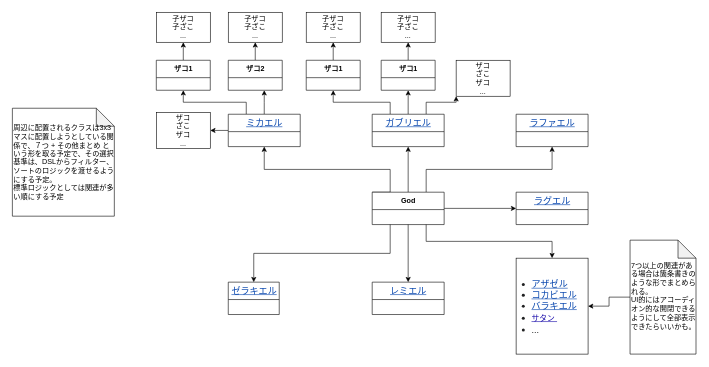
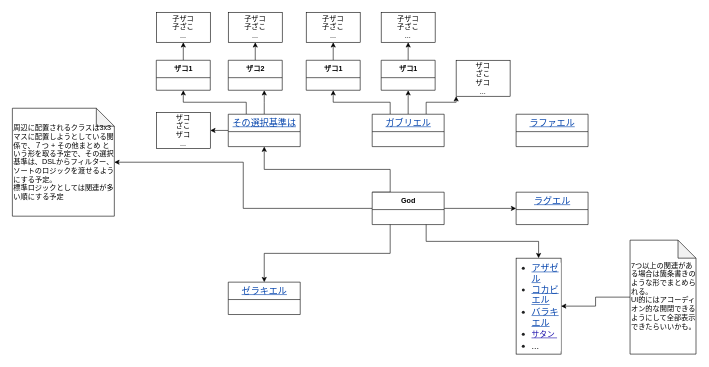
- <mxCell id="19" value="&lt;a href=&quot;https://ja.wikipedia.org/wiki/%E3%83%9F%E3%82%AB%E3%82%A8%E3%83%AB&quot; title=&quot;ミカエル&quot; style=&quot;color: rgb(6 , 69 , 173) ; background-image: none ; font-family: sans-serif ; font-size: 15.104px ; font-weight: 400&quot;&gt;ミカエル&lt;/a&gt;" style="swimlane;fontStyle=1;align=center;verticalAlign=middle;childLayout=stackLayout;horizontal=1;startSize=29;horizontalStack=0;resizeParent=1;resizeParentMax=0;resizeLast=0;collapsible=0;marginBottom=0;html=1;" vertex="1" parent="1"><mxGeometry x="380" y="190" width="120" height="54" as="geometry" /></mxCell>
+ <mxCell id="19" value="&lt;a href=&quot;https://ja.wikipedia.org/wiki/%E3%83%9F%E3%82%AB%E3%82%A8%E3%83%AB&quot; title=&quot;ミカエル&quot; style=&quot;color: rgb(6 , 69 , 173) ; background-image: none ; font-family: sans-serif ; font-size: 15.104px ; font-weight: 400&quot;&gt;その選択基準は&lt;/a&gt;" style="swimlane;fontStyle=1;align=center;verticalAlign=middle;childLayout=stackLayout;horizontal=1;startSize=29;horizontalStack=0;resizeParent=1;resizeParentMax=0;resizeLast=0;collapsible=0;marginBottom=0;html=1;" vertex="1" parent="1"><mxGeometry x="380" y="190" width="120" height="54" as="geometry" /></mxCell>
- <mxCell id="3" style="edgeStyle=orthogonalEdgeStyle;rounded=0;orthogonalLoop=1;jettySize=auto;html=1;entryX=0.5;entryY=1;entryDx=0;entryDy=0;" parent="1" source="9" target="13" edge="1"><mxGeometry relative="1" as="geometry" /></mxCell>
+ <mxCell id="3" style="edgeStyle=orthogonalEdgeStyle;rounded=0;orthogonalLoop=1;jettySize=auto;html=1;" parent="1" source="9" target="27" edge="1"><mxGeometry relative="1" as="geometry" /></mxCell>
- <mxCell id="6" style="edgeStyle=orthogonalEdgeStyle;rounded=0;orthogonalLoop=1;jettySize=auto;html=1;exitX=0.75;exitY=0;exitDx=0;exitDy=0;entryX=0.5;entryY=1;entryDx=0;entryDy=0;" edge="1" parent="1" source="9" target="20"><mxGeometry relative="1" as="geometry" /></mxCell>
- <mxCell id="4" style="edgeStyle=orthogonalEdgeStyle;rounded=0;orthogonalLoop=1;jettySize=auto;html=1;" parent="1" source="9" target="14" edge="1"><mxGeometry relative="1" as="geometry" /></mxCell>
- <mxCell id="21" value="&lt;a href=&quot;https://ja.wikipedia.org/wiki/%E3%82%B5%E3%83%AA%E3%82%A8%E3%83%AB&quot; title=&quot;サリエル&quot; style=&quot;color: rgb(6 , 69 , 173) ; background-image: none ; font-family: sans-serif ; font-size: 15.104px ; font-weight: 400&quot;&gt;ゼラキエル&lt;/a&gt;" style="swimlane;fontStyle=1;align=center;verticalAlign=middle;childLayout=stackLayout;horizontal=1;startSize=29;horizontalStack=0;resizeParent=1;resizeParentMax=0;resizeLast=0;collapsible=0;marginBottom=0;html=1;" vertex="1" parent="1"><mxGeometry x="380" y="470" width="85" height="54" as="geometry" /></mxCell>
+ <mxCell id="21" value="&lt;a href=&quot;https://ja.wikipedia.org/wiki/%E3%82%B5%E3%83%AA%E3%82%A8%E3%83%AB&quot; title=&quot;サリエル&quot; style=&quot;color: rgb(6 , 69 , 173) ; background-image: none ; font-family: sans-serif ; font-size: 15.104px ; font-weight: 400&quot;&gt;ゼラキエル&lt;/a&gt;" style="swimlane;fontStyle=1;align=center;verticalAlign=middle;childLayout=stackLayout;horizontal=1;startSize=29;horizontalStack=0;resizeParent=1;resizeParentMax=0;resizeLast=0;collapsible=0;marginBottom=0;html=1;" vertex="1" parent="1"><mxGeometry x="380" y="470" width="120" height="54" as="geometry" /></mxCell>
- <mxCell id="14" value="&lt;a href=&quot;https://ja.wikipedia.org/wiki/%E3%83%A9%E3%83%9F%E3%82%A8%E3%83%AB&quot; title=&quot;&quot; style=&quot;color: rgb(6 , 69 , 173) ; background-image: none ; font-family: sans-serif ; font-size: 15.104px ; font-weight: 400&quot;&gt;レミエル&lt;/a&gt;" style="swimlane;fontStyle=1;align=center;verticalAlign=middle;childLayout=stackLayout;horizontal=1;startSize=29;horizontalStack=0;resizeParent=1;resizeParentMax=0;resizeLast=0;collapsible=0;marginBottom=0;html=1;" parent="1" vertex="1"><mxGeometry x="620" y="470" width="120" height="54" as="geometry" /></mxCell>
- <mxCell id="22" value="&lt;ul style=&quot;list-style-image: url(&amp;#34;/w/skins/Vector/resources/common/images/bullet-icon.svg?d4515&amp;#34;) ; margin: 0.3em 0px 0px 1.6em ; padding: 0px ; color: rgb(32 , 33 , 34) ; font-family: sans-serif ; font-size: 15.104px ; background-color: rgb(255 , 255 , 255)&quot;&gt;&lt;li&gt;&lt;a href=&quot;https://ja.wikipedia.org/wiki/%E3%82%A2%E3%82%B6%E3%82%BC%E3%83%AB&quot; title=&quot;アザゼル&quot; style=&quot;background: none ; font-family: sans-serif ; font-size: 15.104px ; color: rgb(6 , 69 , 173)&quot;&gt;アザゼル&lt;/a&gt;&lt;/li&gt;&lt;li&gt;&lt;a href=&quot;https://ja.wikipedia.org/wiki/%E3%82%B3%E3%82%AB%E3%83%93%E3%82%A8%E3%83%AB&quot; title=&quot;コカビエル&quot; style=&quot;background: none ; font-family: sans-serif ; font-size: 15.104px ; color: rgb(6 , 69 , 173)&quot;&gt;コカビエル&lt;/a&gt;&lt;/li&gt;&lt;li style=&quot;margin-bottom: 0.1em&quot;&gt;&lt;a href=&quot;https://ja.wikipedia.org/wiki/%E3%83%90%E3%83%A9%E3%82%AD%E3%82%A8%E3%83%AB&quot; title=&quot;バラキエル&quot; style=&quot;color: rgb(6 , 69 , 173) ; background: none&quot;&gt;バラキエル&lt;/a&gt;&lt;/li&gt;&lt;li style=&quot;margin-bottom: 0.1em&quot;&gt;&lt;a href=&quot;https://ja.wikipedia.org/wiki/%E3%82%B5%E3%82%BF%E3%83%B3#:~:text=%E3%83%A6%E3%83%80%E3%83%A4%E6%95%99%E3%80%81%E3%82%AD%E3%83%AA%E3%82%B9%E3%83%88%E6%95%99%E3%81%A7%E3%81%AF,%E3%81%A8%E3%81%BF%E3%81%AA%E3%81%95%E3%82%8C%E3%81%A6%E3%81%84%E3%82%8B%E3%80%82&quot; style=&quot;font-family: &amp;#34;arial&amp;#34; , sans-serif ; color: rgb(26 , 13 , 171) ; outline: 0px ; font-size: small&quot;&gt;サタン&amp;nbsp;&lt;/a&gt;&lt;/li&gt;&lt;li style=&quot;margin-bottom: 0.1em&quot;&gt;...&lt;/li&gt;&lt;/ul&gt;" style="rounded=0;whiteSpace=wrap;html=1;align=left;" vertex="1" parent="1"><mxGeometry x="860" y="430" width="120" height="160" as="geometry" /></mxCell>
+ <mxCell id="22" value="&lt;ul style=&quot;list-style-image: url(&amp;#34;/w/skins/Vector/resources/common/images/bullet-icon.svg?d4515&amp;#34;) ; margin: 0.3em 0px 0px 1.6em ; padding: 0px ; color: rgb(32 , 33 , 34) ; font-family: sans-serif ; font-size: 15.104px ; background-color: rgb(255 , 255 , 255)&quot;&gt;&lt;li&gt;&lt;a href=&quot;https://ja.wikipedia.org/wiki/%E3%82%A2%E3%82%B6%E3%82%BC%E3%83%AB&quot; title=&quot;アザゼル&quot; style=&quot;background: none ; font-family: sans-serif ; font-size: 15.104px ; color: rgb(6 , 69 , 173)&quot;&gt;アザゼル&lt;/a&gt;&lt;/li&gt;&lt;li&gt;&lt;a href=&quot;https://ja.wikipedia.org/wiki/%E3%82%B3%E3%82%AB%E3%83%93%E3%82%A8%E3%83%AB&quot; title=&quot;コカビエル&quot; style=&quot;background: none ; font-family: sans-serif ; font-size: 15.104px ; color: rgb(6 , 69 , 173)&quot;&gt;コカビエル&lt;/a&gt;&lt;/li&gt;&lt;li style=&quot;margin-bottom: 0.1em&quot;&gt;&lt;a href=&quot;https://ja.wikipedia.org/wiki/%E3%83%90%E3%83%A9%E3%82%AD%E3%82%A8%E3%83%AB&quot; title=&quot;バラキエル&quot; style=&quot;color: rgb(6 , 69 , 173) ; background: none&quot;&gt;バラキエル&lt;/a&gt;&lt;/li&gt;&lt;li style=&quot;margin-bottom: 0.1em&quot;&gt;&lt;a href=&quot;https://ja.wikipedia.org/wiki/%E3%82%B5%E3%82%BF%E3%83%B3#:~:text=%E3%83%A6%E3%83%80%E3%83%A4%E6%95%99%E3%80%81%E3%82%AD%E3%83%AA%E3%82%B9%E3%83%88%E6%95%99%E3%81%A7%E3%81%AF,%E3%81%A8%E3%81%BF%E3%81%AA%E3%81%95%E3%82%8C%E3%81%A6%E3%81%84%E3%82%8B%E3%80%82&quot; style=&quot;font-family: &amp;#34;arial&amp;#34; , sans-serif ; color: rgb(26 , 13 , 171) ; outline: 0px ; font-size: small&quot;&gt;サタン&amp;nbsp;&lt;/a&gt;&lt;/li&gt;&lt;li style=&quot;margin-bottom: 0.1em&quot;&gt;...&lt;/li&gt;&lt;/ul&gt;" style="rounded=0;whiteSpace=wrap;html=1;align=left;" vertex="1" parent="1"><mxGeometry x="860" y="430" width="75" height="160" as="geometry" /></mxCell>
